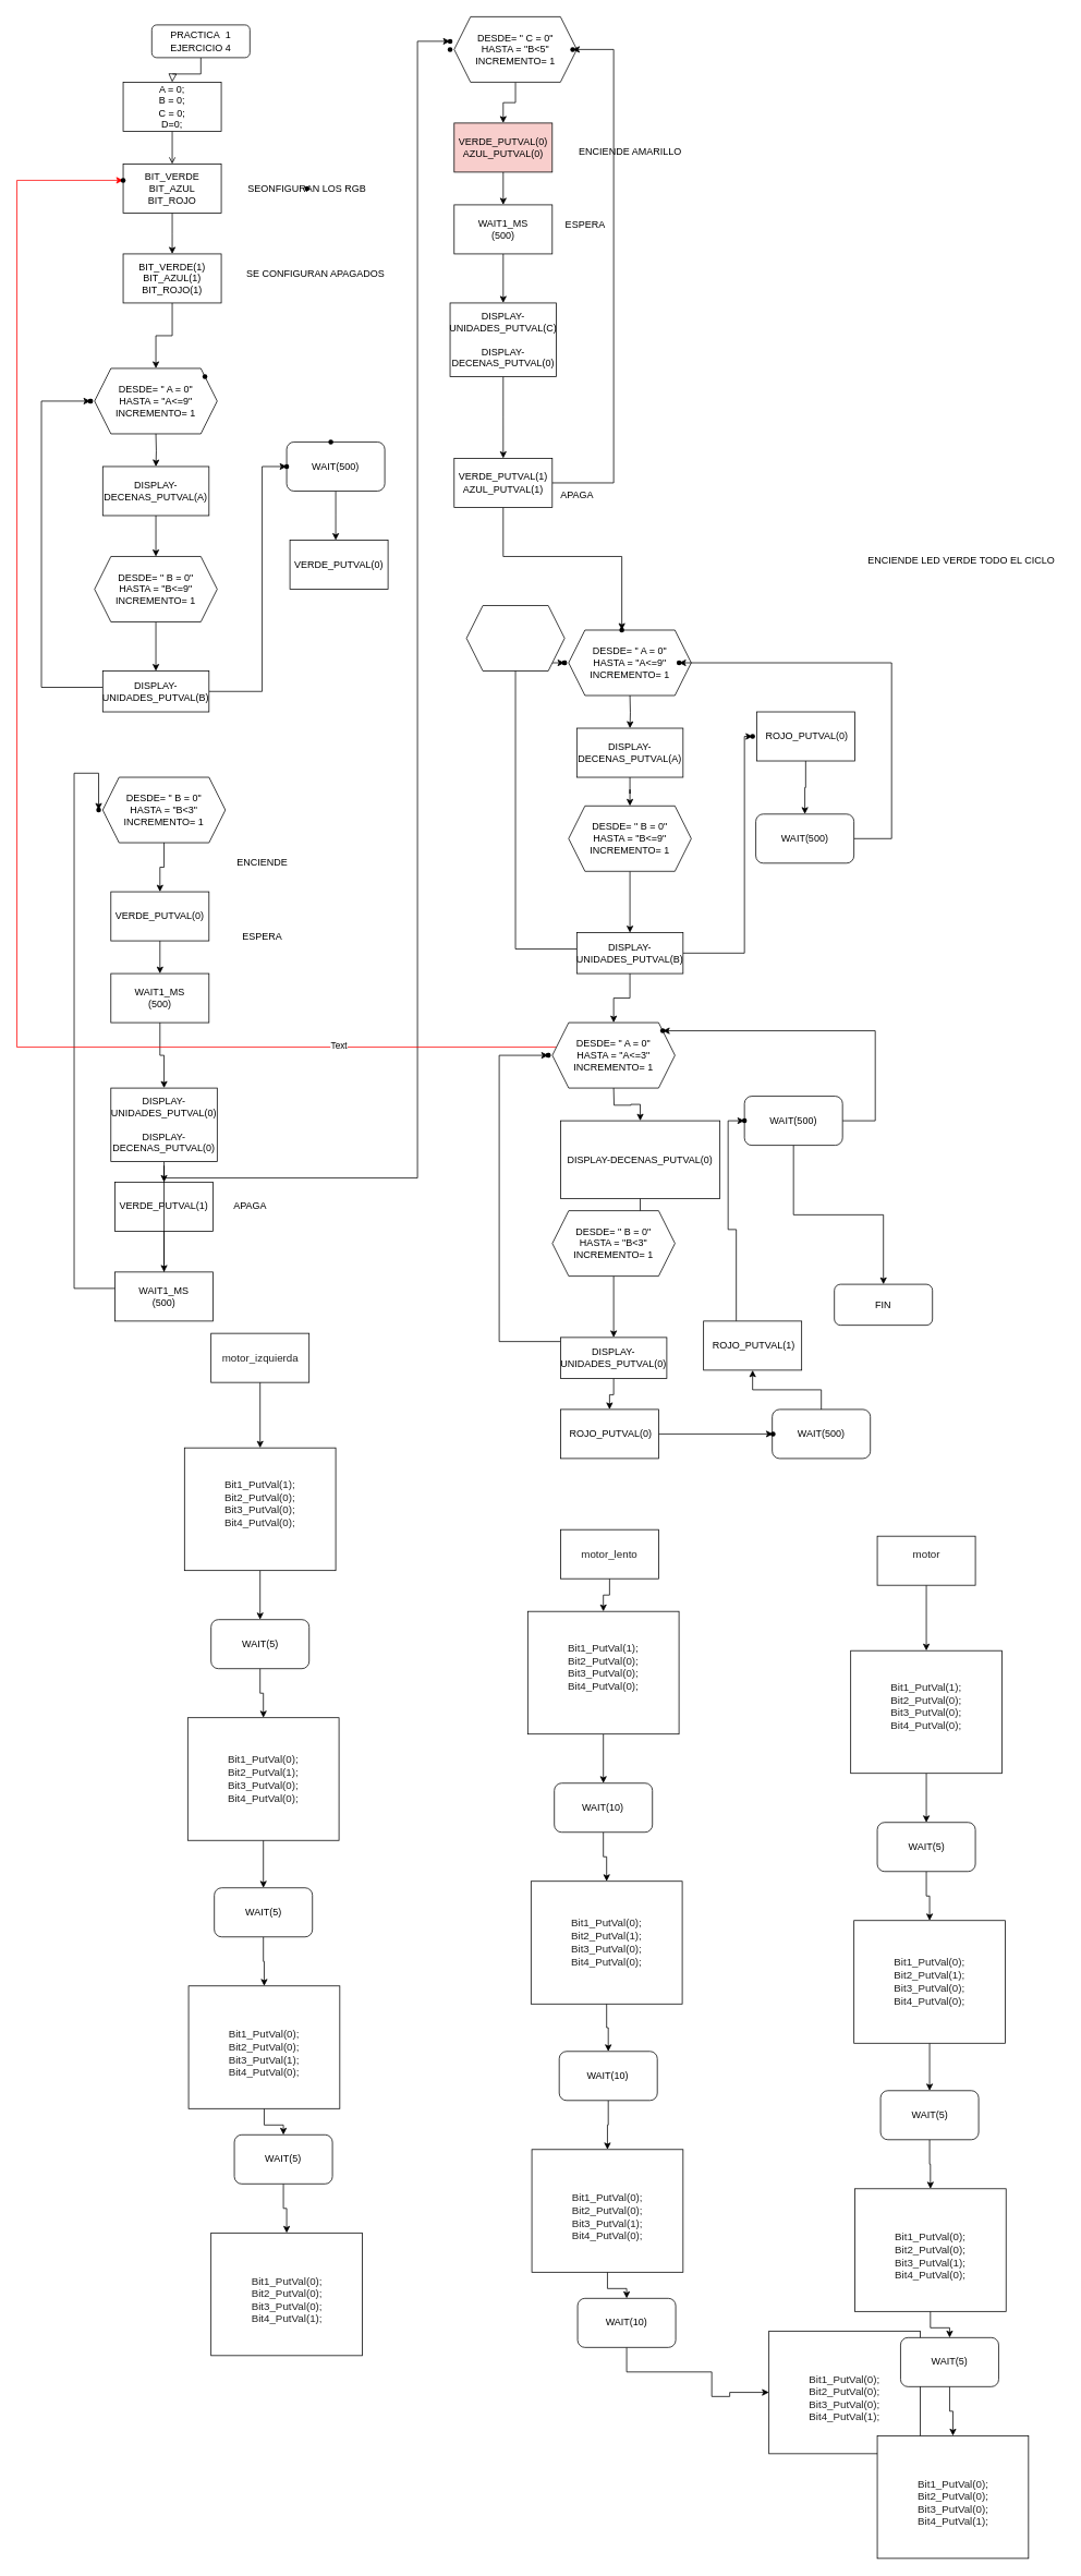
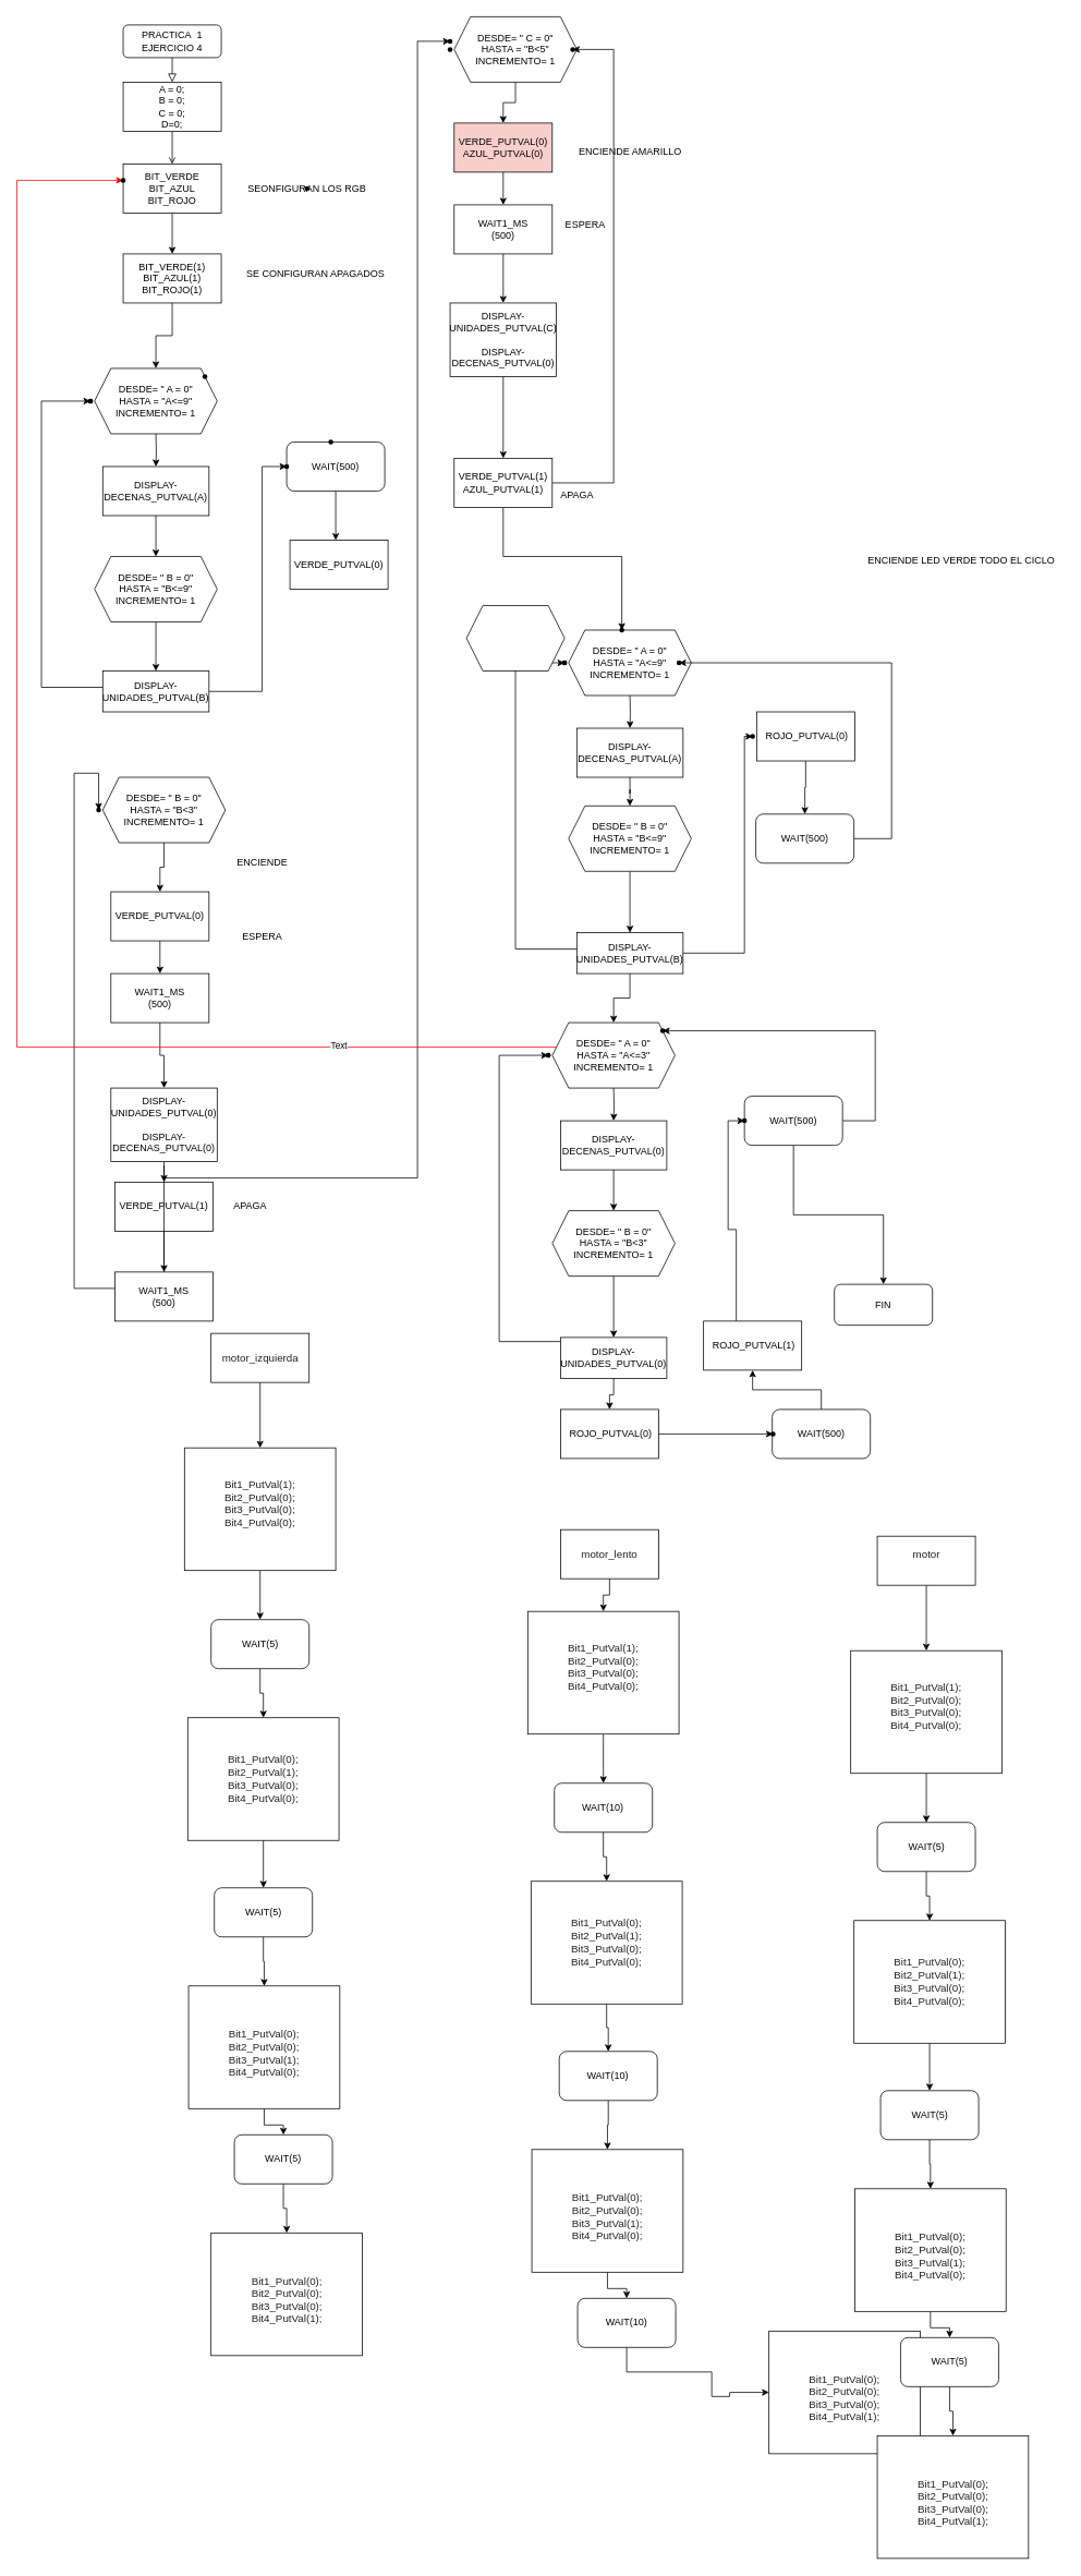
- <mxCell id="3" value="PRACTICA&amp;nbsp; 1&lt;br&gt;EJERCICIO 4" style="rounded=1;whiteSpace=wrap;html=1;fontSize=12;glass=0;strokeWidth=1;shadow=0;" vertex="1" parent="1"><mxGeometry x="185" y="30" width="120" height="40" as="geometry" /></mxCell>
+ <mxCell id="3" value="PRACTICA&amp;nbsp; 1&lt;br&gt;EJERCICIO 4" style="rounded=1;whiteSpace=wrap;html=1;fontSize=12;glass=0;strokeWidth=1;shadow=0;" vertex="1" parent="1"><mxGeometry x="150" y="30" width="120" height="40" as="geometry" /></mxCell>
- <mxCell id="73" value="DISPLAY-DECENAS_PUTVAL(0)" style="rounded=0;whiteSpace=wrap;html=1;" vertex="1" parent="1"><mxGeometry x="685" y="1370" width="195" height="95" as="geometry" /></mxCell>
+ <mxCell id="73" value="DISPLAY-DECENAS_PUTVAL(0)" style="rounded=0;whiteSpace=wrap;html=1;" vertex="1" parent="1"><mxGeometry x="685" y="1370" width="130" height="60" as="geometry" /></mxCell>
